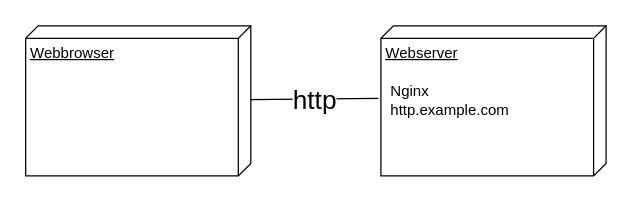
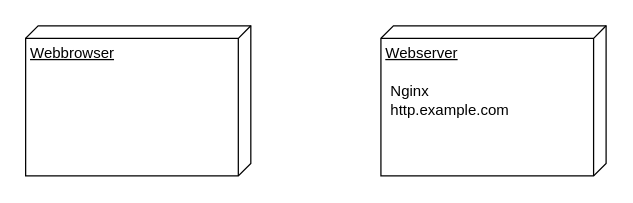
- <mxCell id="2" value="&lt;font style=&quot;font-size: 21px&quot;&gt;http&lt;/font&gt;" style="endArrow=none;html=1;entryX=0.483;entryY=1.011;entryDx=0;entryDy=0;entryPerimeter=0;" edge="1" parent="1" source="3" target="4"><mxGeometry width="50" height="50" relative="1" as="geometry"><mxPoint x="190" y="80" as="sourcePoint" /><mxPoint x="366" y="80" as="targetPoint" /></mxGeometry></mxCell>
